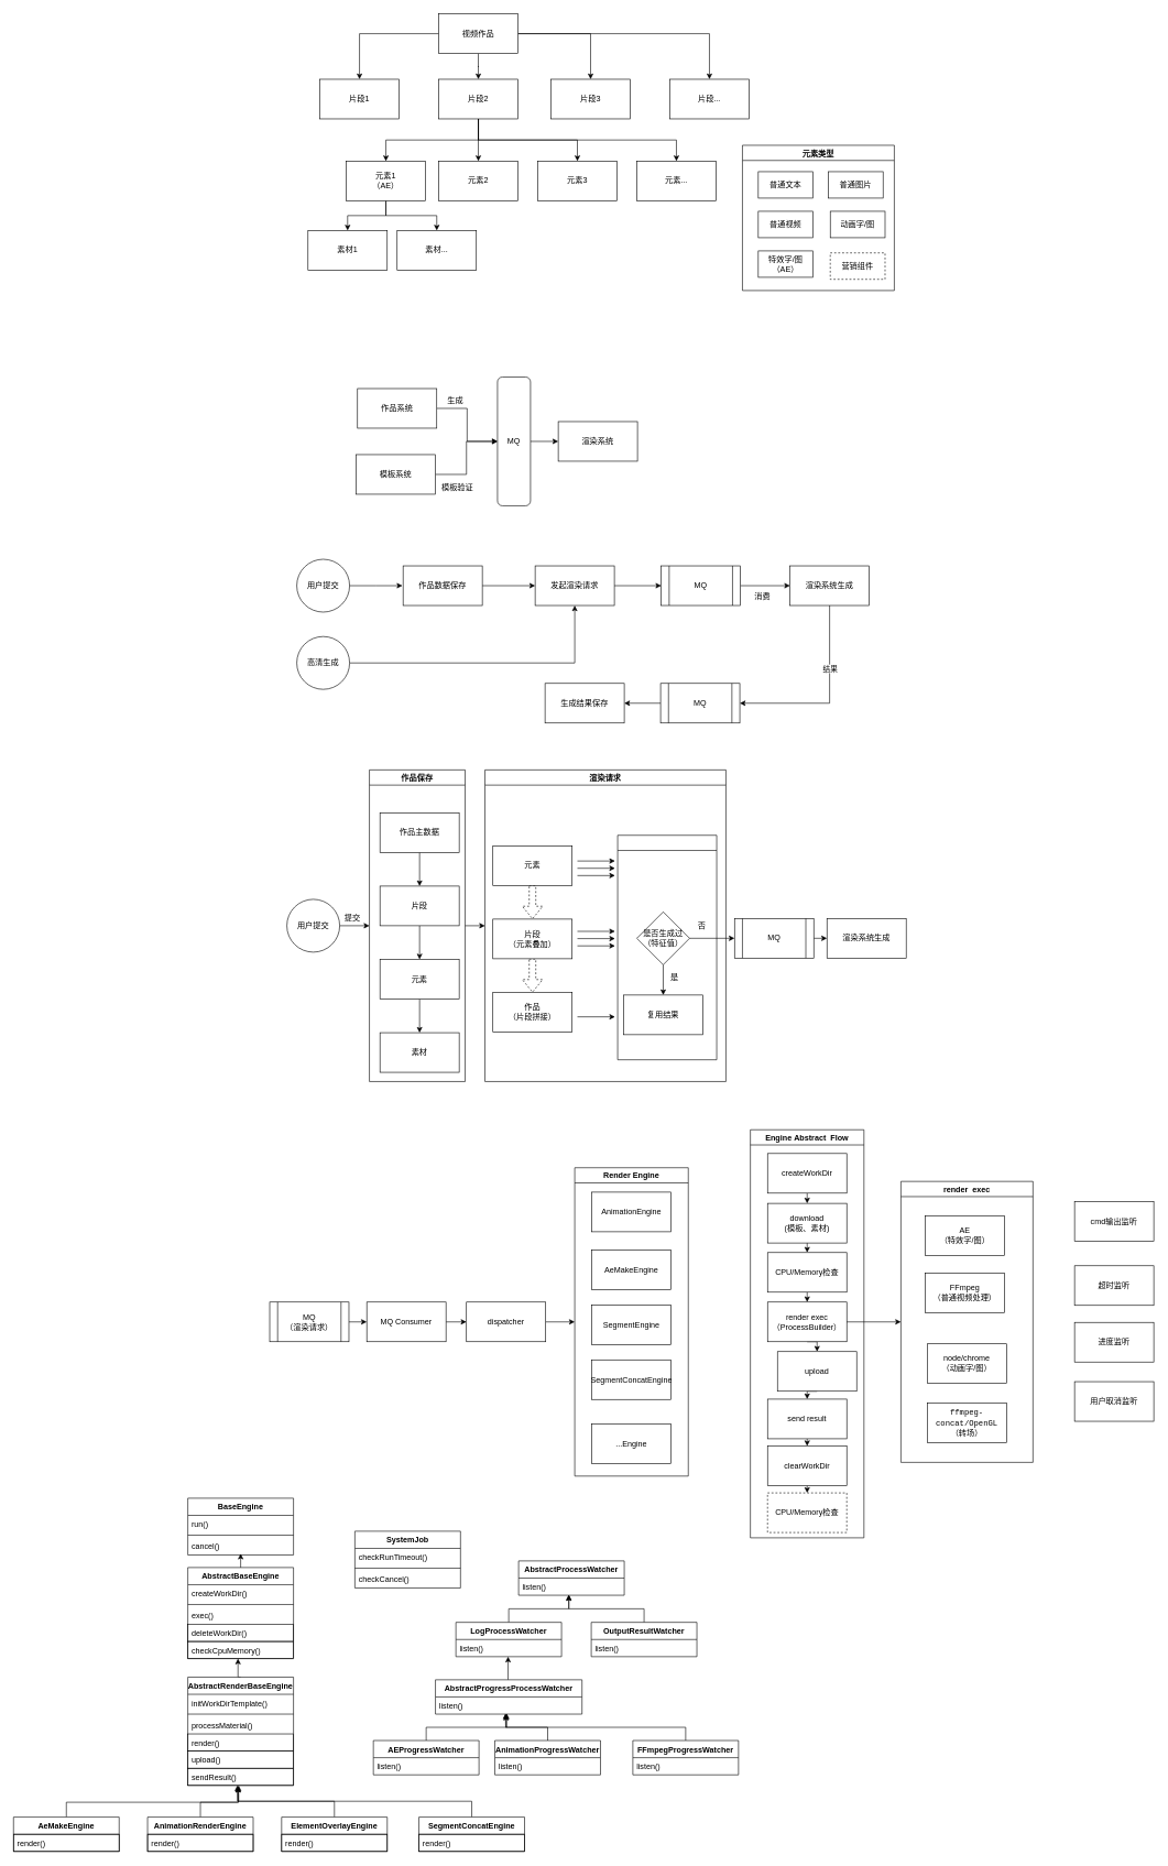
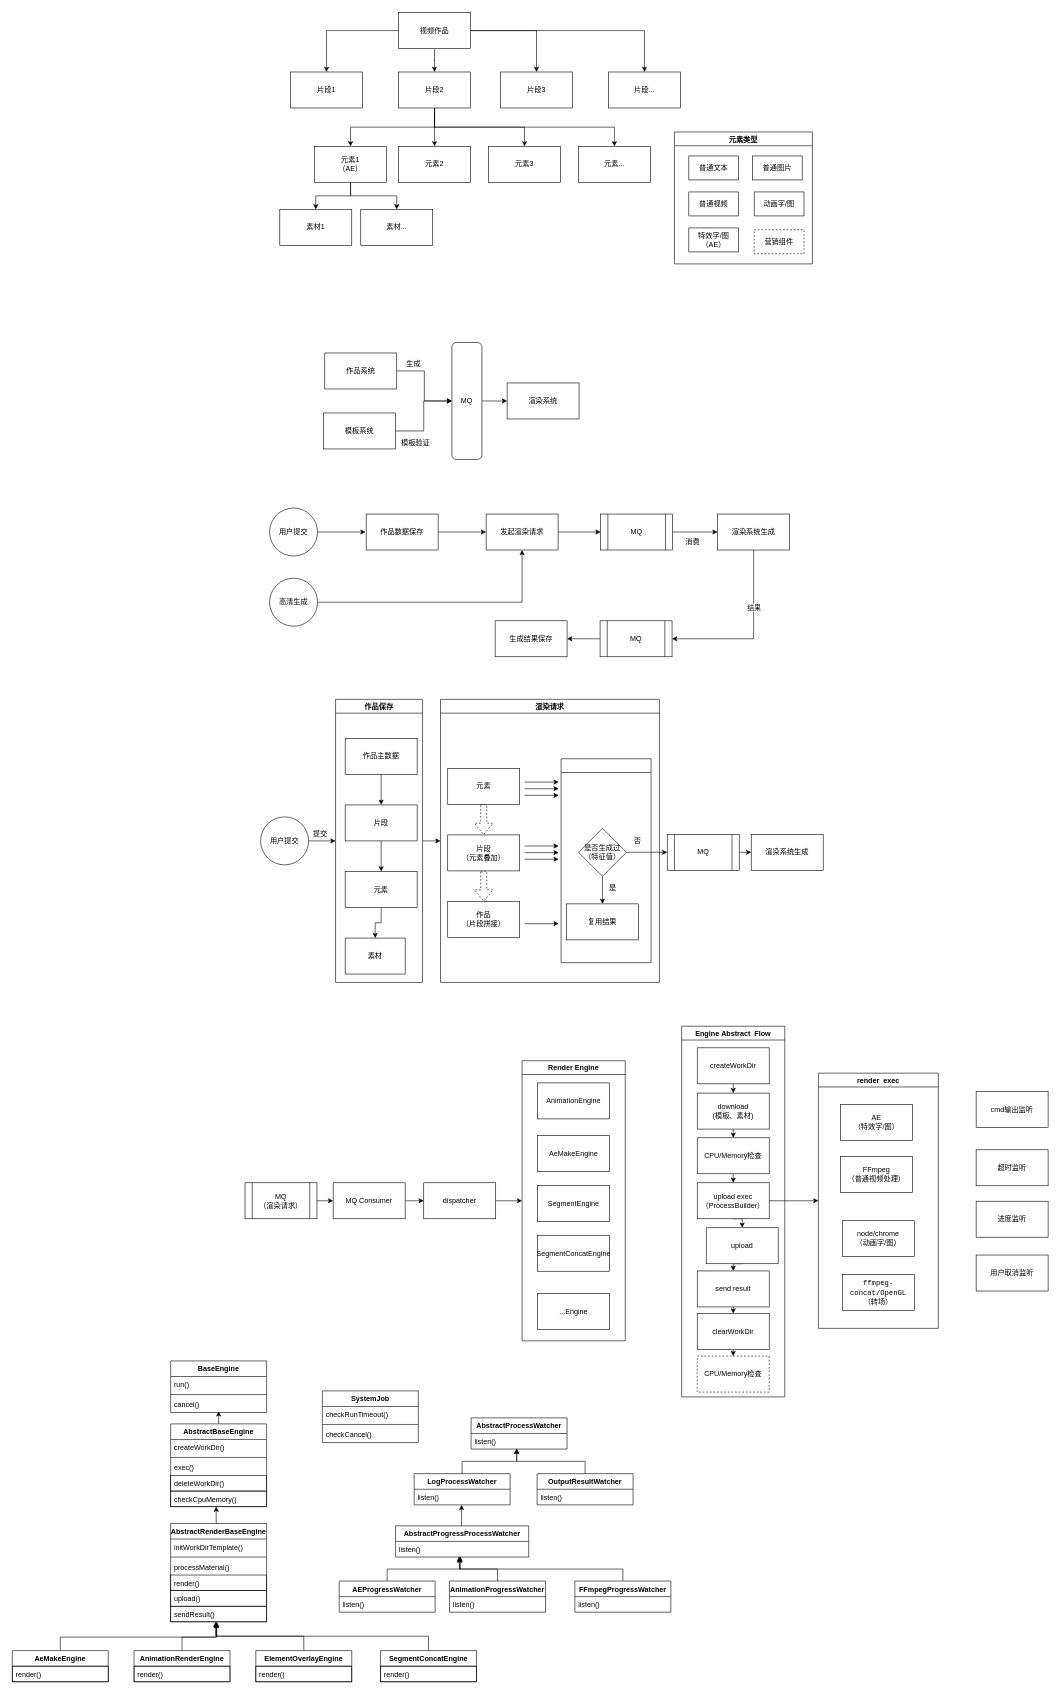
- <mxCell id="64" value="素材" style="rounded=0;whiteSpace=wrap;html=1;" parent="59" vertex="1"><mxGeometry x="16" y="398" width="120" height="60" as="geometry" /></mxCell>
+ <mxCell id="64" value="素材" style="rounded=0;whiteSpace=wrap;html=1;" parent="59" vertex="1"><mxGeometry x="16" y="398" width="100" height="60" as="geometry" /></mxCell>
- <mxCell id="107" value="render exec&lt;br&gt;（ProcessBuilder）" style="rounded=0;whiteSpace=wrap;html=1;" parent="101" vertex="1"><mxGeometry x="26" y="261" width="120" height="60" as="geometry" /></mxCell>
+ <mxCell id="107" value="upload exec&lt;br&gt;（ProcessBuilder）" style="rounded=0;whiteSpace=wrap;html=1;" parent="101" vertex="1"><mxGeometry x="26" y="261" width="120" height="60" as="geometry" /></mxCell>
